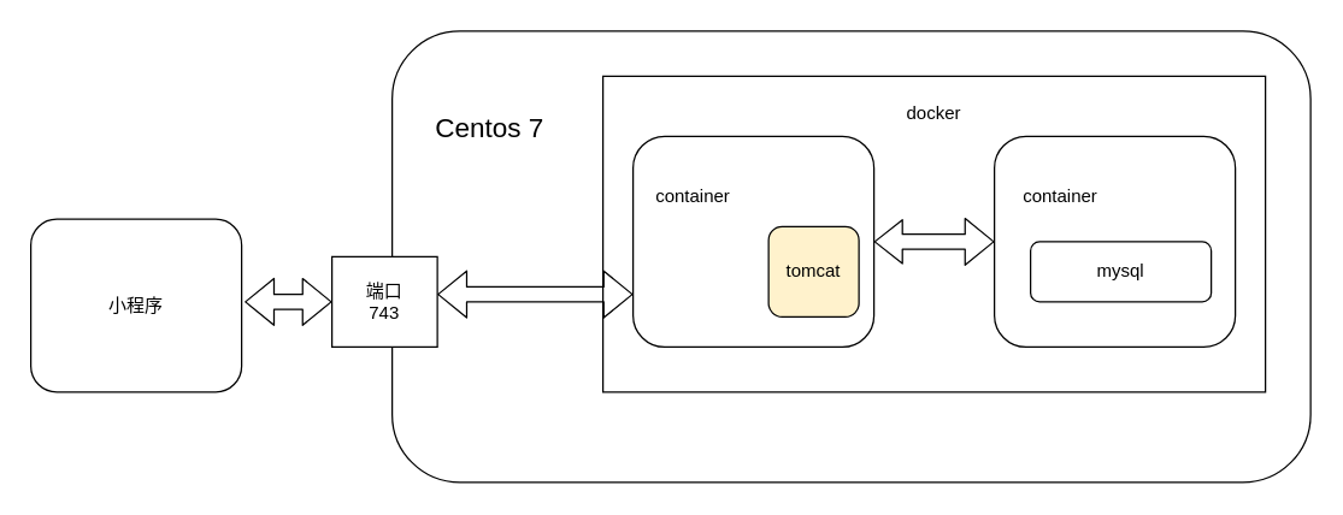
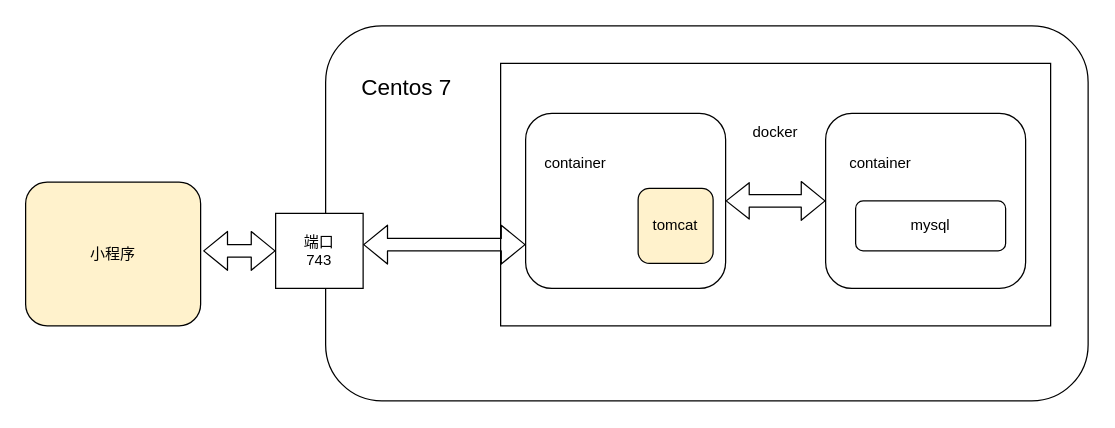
- <mxCell id="7" value="docker" style="text;html=1;strokeColor=none;fillColor=none;align=center;verticalAlign=middle;whiteSpace=wrap;rounded=0;" vertex="1" parent="1"><mxGeometry x="600" y="65" width="40" height="20" as="geometry" /></mxCell>
+ <mxCell id="7" value="docker" style="text;html=1;strokeColor=none;fillColor=none;align=center;verticalAlign=middle;whiteSpace=wrap;rounded=0;" vertex="1" parent="1"><mxGeometry x="600" y="95" width="40" height="20" as="geometry" /></mxCell>
- <mxCell id="6" value="&lt;font style=&quot;font-size: 18px&quot;&gt;Centos 7&lt;/font&gt;" style="text;html=1;strokeColor=none;fillColor=none;align=center;verticalAlign=middle;whiteSpace=wrap;rounded=0;" vertex="1" parent="1"><mxGeometry x="280" y="60" width="90" height="50" as="geometry" /></mxCell>
+ <mxCell id="6" value="&lt;font style=&quot;font-size: 18px&quot;&gt;Centos 7&lt;/font&gt;" style="text;html=1;strokeColor=none;fillColor=none;align=center;verticalAlign=middle;whiteSpace=wrap;rounded=0;" vertex="1" parent="1"><mxGeometry x="280" y="45" width="90" height="50" as="geometry" /></mxCell>
- <mxCell id="13" value="小程序" style="rounded=1;whiteSpace=wrap;html=1;" vertex="1" parent="1"><mxGeometry x="20" y="145" width="140" height="115" as="geometry" /></mxCell>
+ <mxCell id="13" value="小程序" style="rounded=1;whiteSpace=wrap;html=1;fillColor=#fff2cc;" vertex="1" parent="1"><mxGeometry x="20" y="145" width="140" height="115" as="geometry" /></mxCell>
